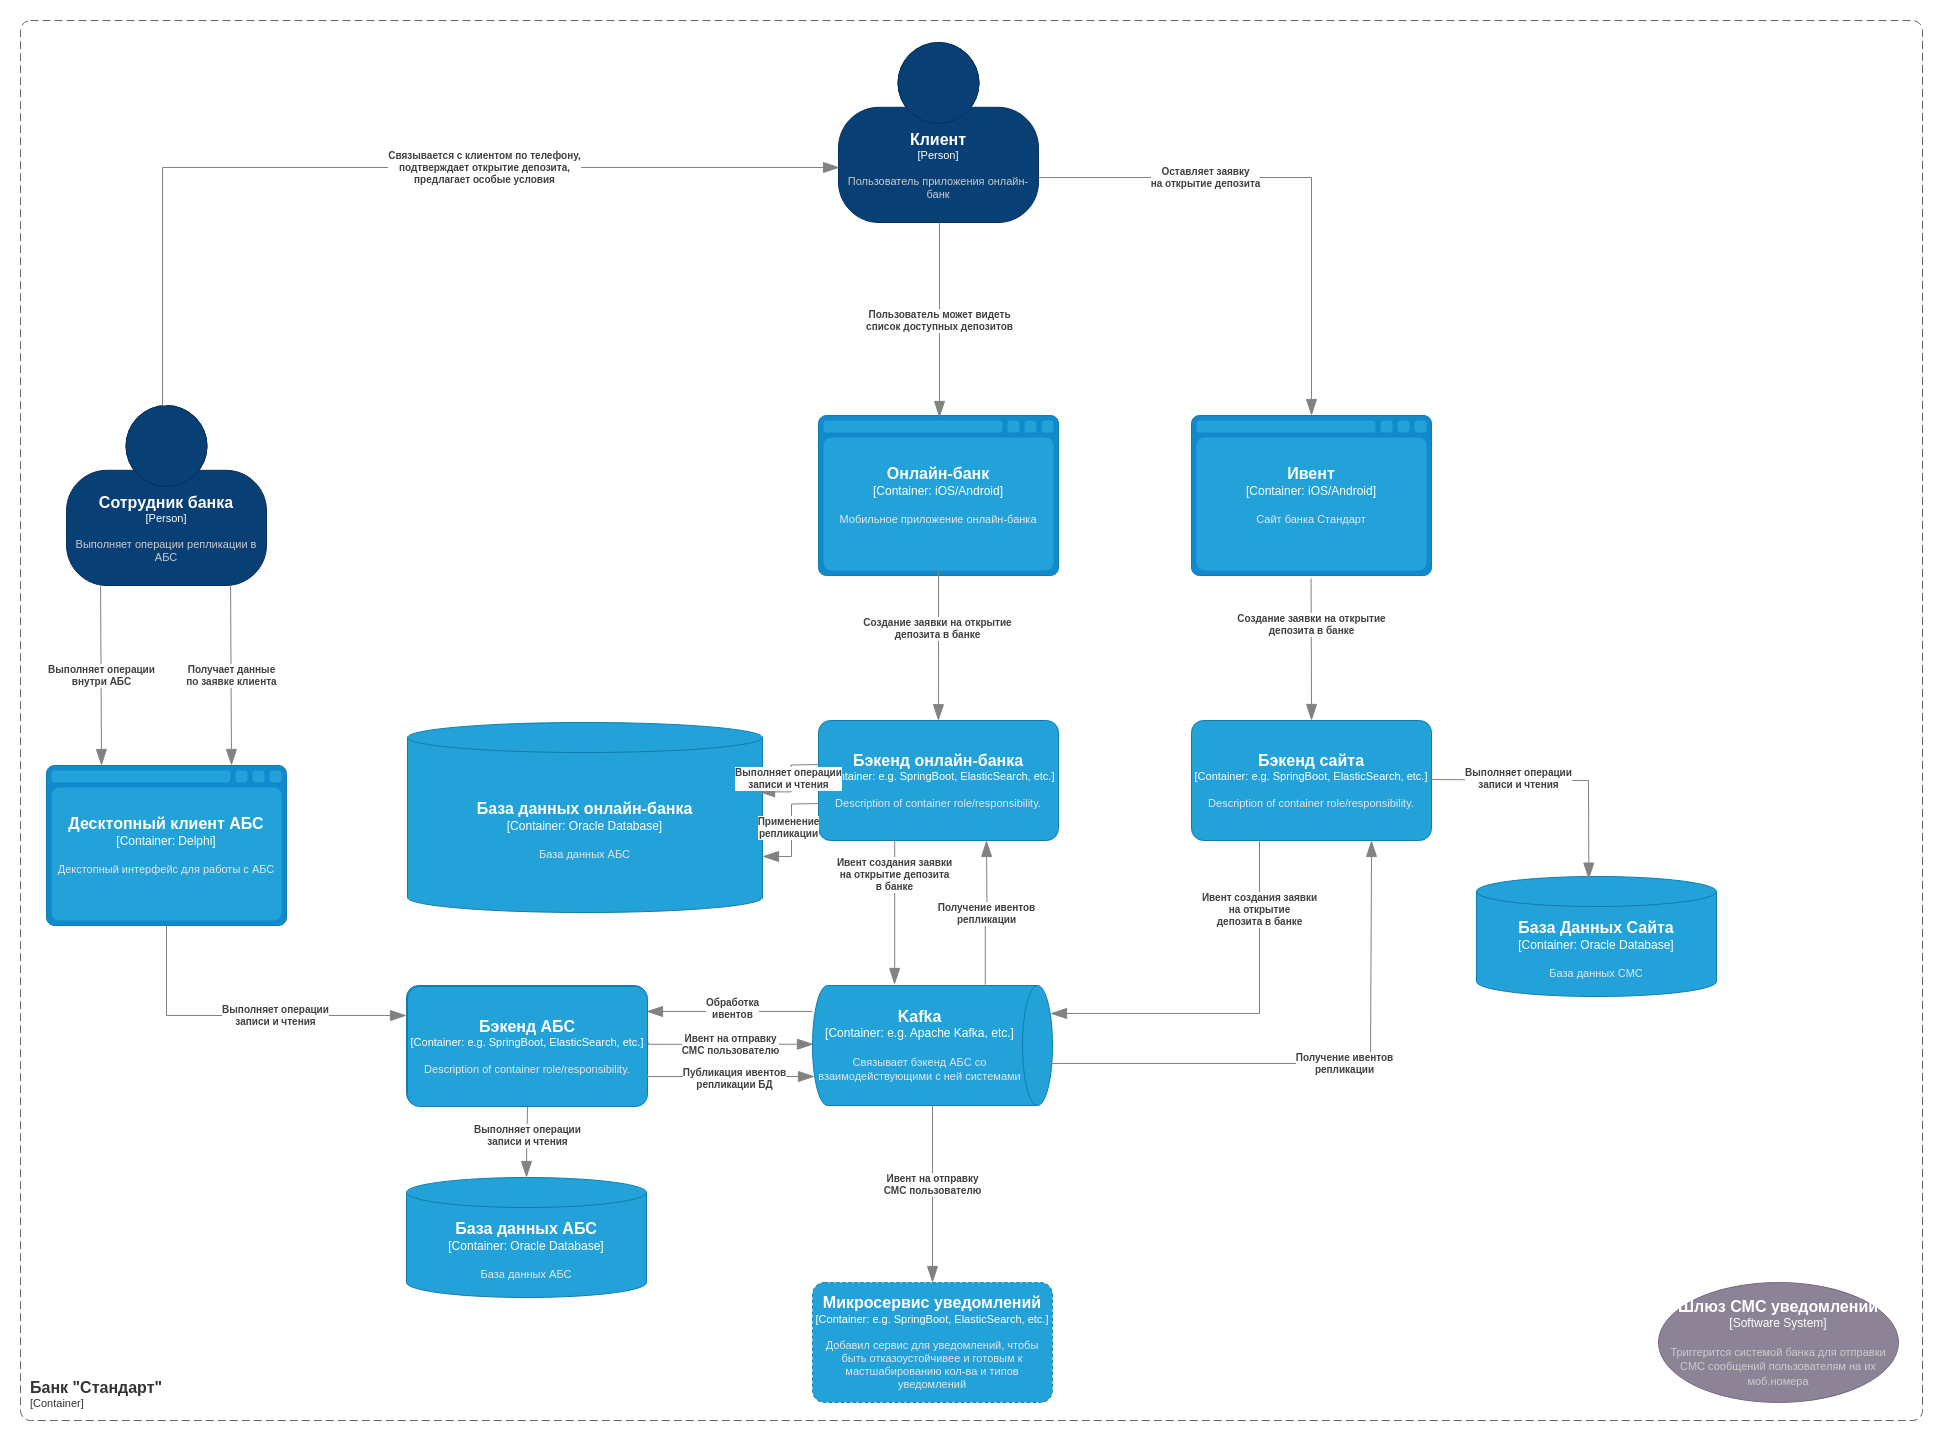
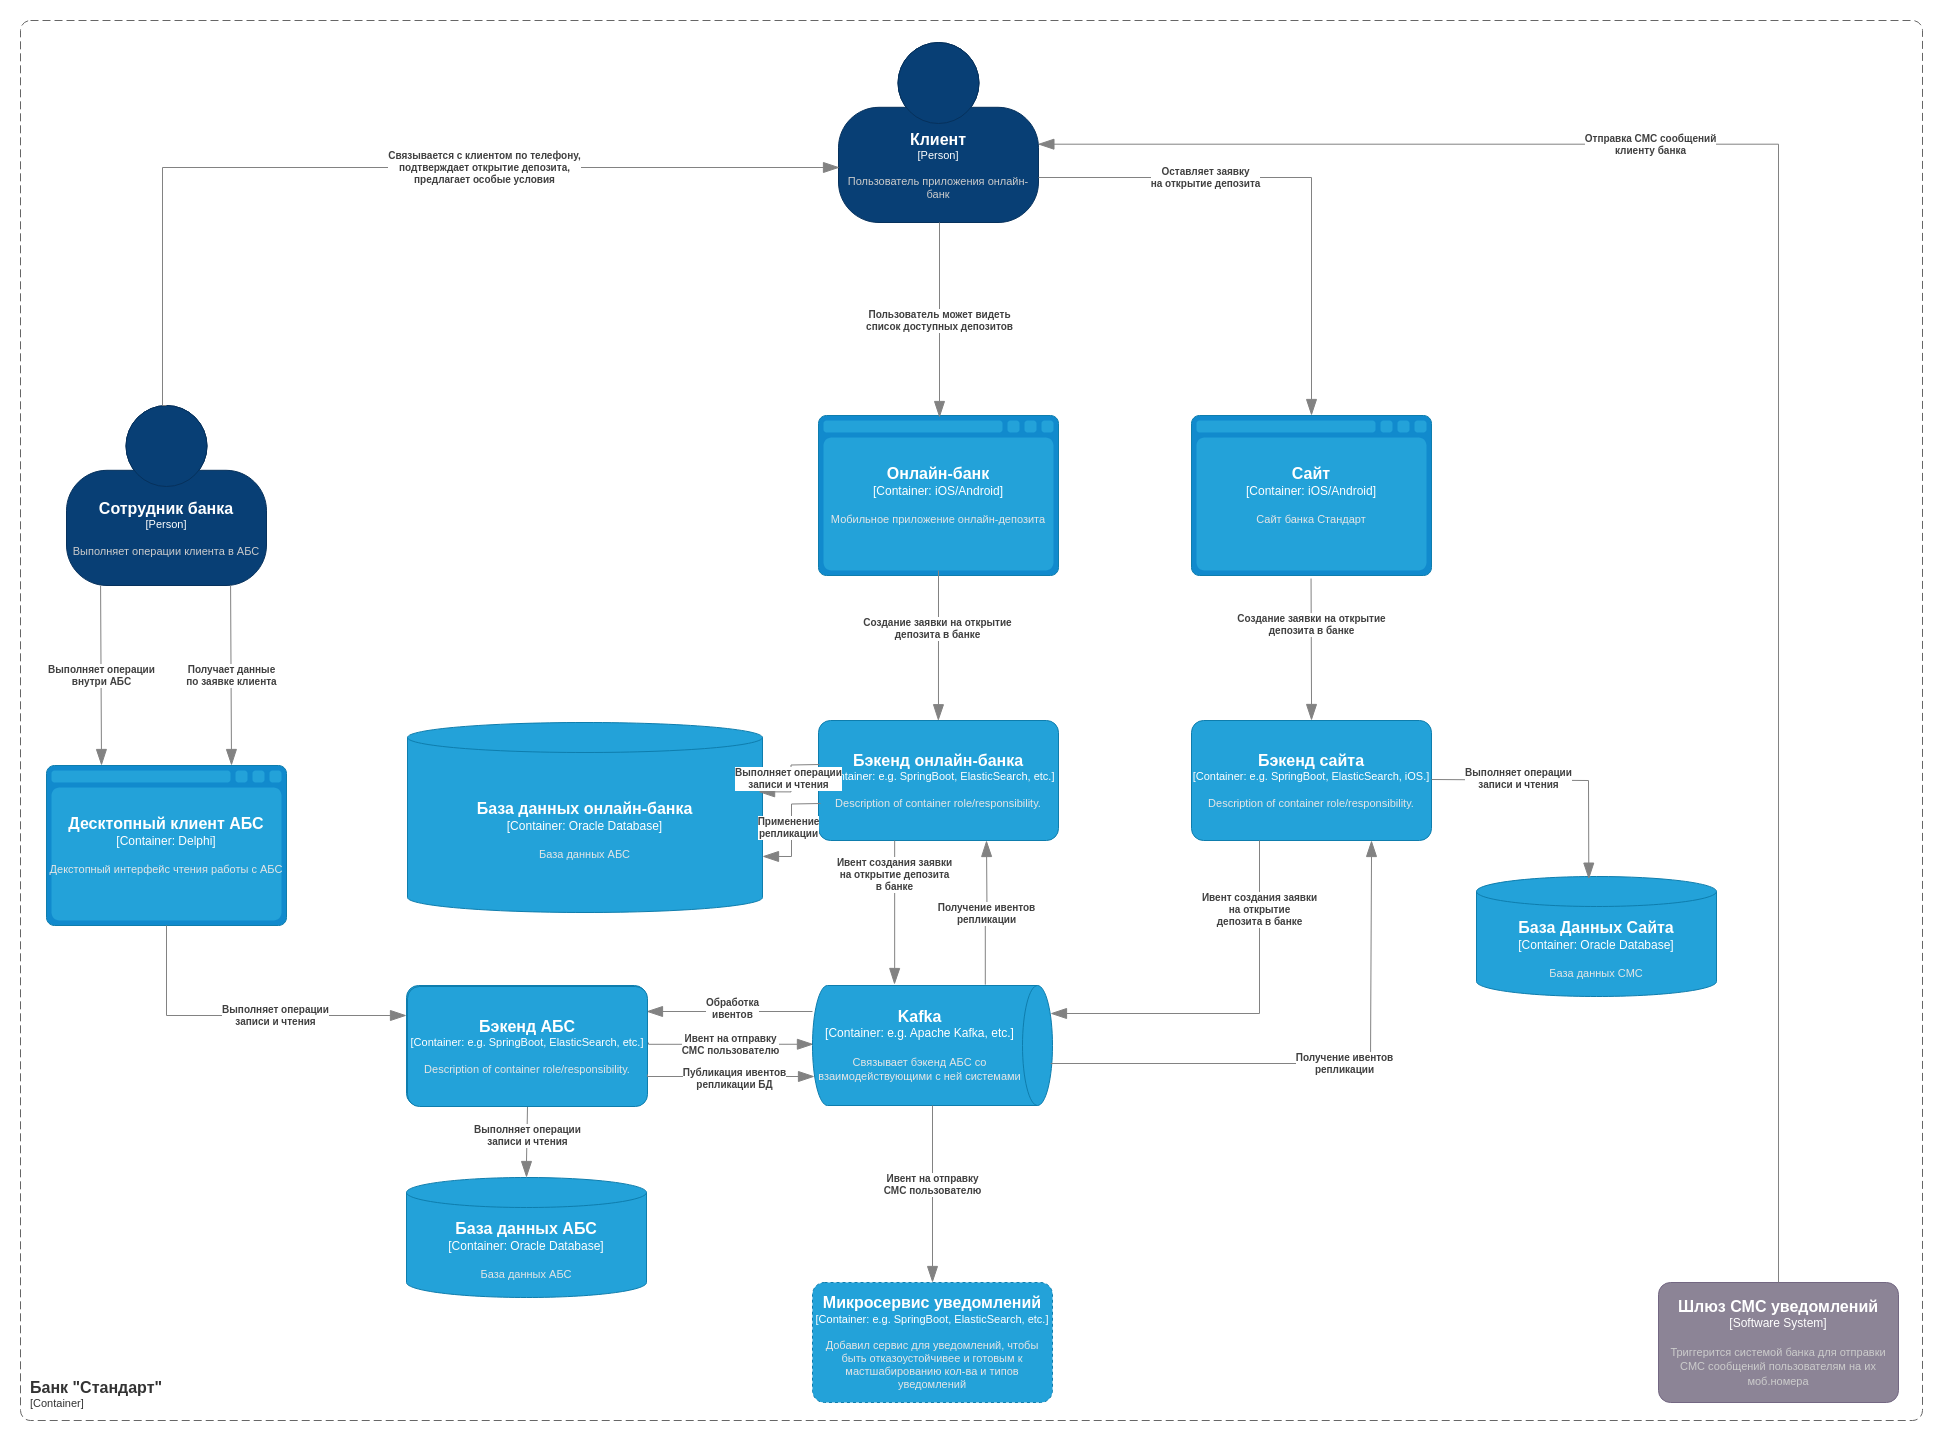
- <mxCell id="5" value="&lt;font style=&quot;font-size: 16px&quot;&gt;&lt;b&gt;Онлайн-банк&lt;/b&gt;&lt;/font&gt;&lt;div&gt;[Container:&amp;nbsp;iOS/Android]&lt;/div&gt;&lt;br&gt;&lt;div&gt;&lt;font style=&quot;font-size: 11px&quot;&gt;&lt;font color=&quot;#E6E6E6&quot;&gt;Мобильное приложение онлайн-банка&lt;/font&gt;&lt;/div&gt;" style="shape=mxgraph.c4.webBrowserContainer2;whiteSpace=wrap;html=1;boundedLbl=1;rounded=0;labelBackgroundColor=none;strokeColor=#118ACD;fillColor=#23A2D9;strokeColor=#118ACD;strokeColor2=#0E7DAD;fontSize=12;fontColor=#ffffff;align=center;metaEdit=1;points=[[0.5,0,0],[1,0.25,0],[1,0.5,0],[1,0.75,0],[0.5,1,0],[0,0.75,0],[0,0.5,0],[0,0.25,0]];resizable=0;" parent="1" vertex="1"><mxGeometry x="818" y="415" width="240" height="160" as="geometry" /></mxCell>
+ <mxCell id="5" value="&lt;font style=&quot;font-size: 16px&quot;&gt;&lt;b&gt;Онлайн-банк&lt;/b&gt;&lt;/font&gt;&lt;div&gt;[Container:&amp;nbsp;iOS/Android]&lt;/div&gt;&lt;br&gt;&lt;div&gt;&lt;font style=&quot;font-size: 11px&quot;&gt;&lt;font color=&quot;#E6E6E6&quot;&gt;Мобильное приложение онлайн-депозита&lt;/font&gt;&lt;/div&gt;" style="shape=mxgraph.c4.webBrowserContainer2;whiteSpace=wrap;html=1;boundedLbl=1;rounded=0;labelBackgroundColor=none;strokeColor=#118ACD;fillColor=#23A2D9;strokeColor=#118ACD;strokeColor2=#0E7DAD;fontSize=12;fontColor=#ffffff;align=center;metaEdit=1;points=[[0.5,0,0],[1,0.25,0],[1,0.5,0],[1,0.75,0],[0.5,1,0],[0,0.75,0],[0,0.5,0],[0,0.25,0]];resizable=0;" parent="1" vertex="1"><mxGeometry x="818" y="415" width="240" height="160" as="geometry" /></mxCell>
- <mxCell id="8" value="&lt;font style=&quot;font-size: 16px&quot;&gt;&lt;b&gt;Ивент&lt;/b&gt;&lt;/font&gt;&lt;div&gt;[Container:&amp;nbsp;iOS/Android]&lt;/div&gt;&lt;br&gt;&lt;div&gt;&lt;font style=&quot;font-size: 11px&quot;&gt;&lt;font color=&quot;#E6E6E6&quot;&gt;Сайт банка Стандарт&lt;/font&gt;&lt;/div&gt;" style="shape=mxgraph.c4.webBrowserContainer2;whiteSpace=wrap;html=1;boundedLbl=1;rounded=0;labelBackgroundColor=none;strokeColor=#118ACD;fillColor=#23A2D9;strokeColor=#118ACD;strokeColor2=#0E7DAD;fontSize=12;fontColor=#ffffff;align=center;metaEdit=1;points=[[0.5,0,0],[1,0.25,0],[1,0.5,0],[1,0.75,0],[0.5,1,0],[0,0.75,0],[0,0.5,0],[0,0.25,0]];resizable=0;" parent="1" vertex="1"><mxGeometry x="1191" y="415" width="240" height="160" as="geometry" /></mxCell>
+ <mxCell id="8" value="&lt;font style=&quot;font-size: 16px&quot;&gt;&lt;b&gt;Сайт&lt;/b&gt;&lt;/font&gt;&lt;div&gt;[Container:&amp;nbsp;iOS/Android]&lt;/div&gt;&lt;br&gt;&lt;div&gt;&lt;font style=&quot;font-size: 11px&quot;&gt;&lt;font color=&quot;#E6E6E6&quot;&gt;Сайт банка Стандарт&lt;/font&gt;&lt;/div&gt;" style="shape=mxgraph.c4.webBrowserContainer2;whiteSpace=wrap;html=1;boundedLbl=1;rounded=0;labelBackgroundColor=none;strokeColor=#118ACD;fillColor=#23A2D9;strokeColor=#118ACD;strokeColor2=#0E7DAD;fontSize=12;fontColor=#ffffff;align=center;metaEdit=1;points=[[0.5,0,0],[1,0.25,0],[1,0.5,0],[1,0.75,0],[0.5,1,0],[0,0.75,0],[0,0.5,0],[0,0.25,0]];resizable=0;" parent="1" vertex="1"><mxGeometry x="1191" y="415" width="240" height="160" as="geometry" /></mxCell>
- <mxCell id="6" value="&lt;font style=&quot;font-size: 16px&quot;&gt;&lt;b&gt;Сотрудник банка&lt;/b&gt;&lt;/font&gt;&lt;div&gt;[Person]&lt;/div&gt;&lt;br&gt;&lt;div&gt;&lt;font style=&quot;font-size: 11px&quot;&gt;&lt;font color=&quot;#cccccc&quot;&gt;Выполняет операции репликации в АБС&lt;/font&gt;&lt;/div&gt;" style="html=1;fontSize=11;dashed=0;whiteSpace=wrap;fillColor=#083F75;strokeColor=#06315C;fontColor=#ffffff;shape=mxgraph.c4.person2;align=center;metaEdit=1;points=[[0.5,0,0],[1,0.5,0],[1,0.75,0],[0.75,1,0],[0.5,1,0],[0.25,1,0],[0,0.75,0],[0,0.5,0]];resizable=0;" parent="1" vertex="1"><mxGeometry x="66" y="405" width="200" height="180" as="geometry" /></mxCell>
+ <mxCell id="6" value="&lt;font style=&quot;font-size: 16px&quot;&gt;&lt;b&gt;Сотрудник банка&lt;/b&gt;&lt;/font&gt;&lt;div&gt;[Person]&lt;/div&gt;&lt;br&gt;&lt;div&gt;&lt;font style=&quot;font-size: 11px&quot;&gt;&lt;font color=&quot;#cccccc&quot;&gt;Выполняет операции клиента в АБС&lt;/font&gt;&lt;/div&gt;" style="html=1;fontSize=11;dashed=0;whiteSpace=wrap;fillColor=#083F75;strokeColor=#06315C;fontColor=#ffffff;shape=mxgraph.c4.person2;align=center;metaEdit=1;points=[[0.5,0,0],[1,0.5,0],[1,0.75,0],[0.75,1,0],[0.5,1,0],[0.25,1,0],[0,0.75,0],[0,0.5,0]];resizable=0;" parent="1" vertex="1"><mxGeometry x="66" y="405" width="200" height="180" as="geometry" /></mxCell>
+ <mxCell id="14" value="&lt;div style=&quot;text-align: left&quot;&gt;&lt;div style=&quot;text-align: center&quot;&gt;&lt;b&gt;Отправка СМС сообщений&#10;клиенту банка&lt;/b&gt;&lt;/div&gt;" style="endArrow=blockThin;html=1;fontSize=10;fontColor=#404040;strokeWidth=1;endFill=1;strokeColor=#828282;elbow=vertical;metaEdit=1;endSize=14;startSize=14;jumpStyle=arc;jumpSize=16;rounded=0;edgeStyle=orthogonalEdgeStyle;exitX=0.5;exitY=0;exitDx=0;exitDy=0;exitPerimeter=0;entryX=0.997;entryY=0.565;entryDx=0;entryDy=0;entryPerimeter=0;" parent="1" source="9" target="7" edge="1"><mxGeometry x="0.348" width="240" relative="1" as="geometry"><mxPoint x="1346" y="865" as="sourcePoint" /><mxPoint x="1658" y="430" as="targetPoint" /><mxPoint as="offset" /></mxGeometry></mxCell>
- <mxCell id="26" value="&lt;font style=&quot;font-size: 16px&quot;&gt;&lt;b&gt;Бэкенд сайта&lt;/b&gt;&lt;/font&gt;&lt;div&gt;[Container: e.g. SpringBoot, ElasticSearch, etc.]&lt;/div&gt;&lt;br&gt;&lt;div&gt;&lt;font style=&quot;font-size: 11px&quot;&gt;&lt;font color=&quot;#E6E6E6&quot;&gt;Description of container role/responsibility.&lt;/font&gt;&lt;/div&gt;" style="rounded=1;whiteSpace=wrap;html=1;fontSize=11;labelBackgroundColor=none;fillColor=#23A2D9;fontColor=#ffffff;align=center;arcSize=10;strokeColor=#0E7DAD;metaEdit=1;resizable=0;points=[[0.25,0,0],[0.5,0,0],[0.75,0,0],[1,0.25,0],[1,0.5,0],[1,0.75,0],[0.75,1,0],[0.5,1,0],[0.25,1,0],[0,0.75,0],[0,0.5,0],[0,0.25,0]];" vertex="1" parent="1"><mxGeometry x="1191" y="720" width="240" height="120" as="geometry" /></mxCell>
+ <mxCell id="26" value="&lt;font style=&quot;font-size: 16px&quot;&gt;&lt;b&gt;Бэкенд сайта&lt;/b&gt;&lt;/font&gt;&lt;div&gt;[Container: e.g. SpringBoot, ElasticSearch, iOS.]&lt;/div&gt;&lt;br&gt;&lt;div&gt;&lt;font style=&quot;font-size: 11px&quot;&gt;&lt;font color=&quot;#E6E6E6&quot;&gt;Description of container role/responsibility.&lt;/font&gt;&lt;/div&gt;" style="rounded=1;whiteSpace=wrap;html=1;fontSize=11;labelBackgroundColor=none;fillColor=#23A2D9;fontColor=#ffffff;align=center;arcSize=10;strokeColor=#0E7DAD;metaEdit=1;resizable=0;points=[[0.25,0,0],[0.5,0,0],[0.75,0,0],[1,0.25,0],[1,0.5,0],[1,0.75,0],[0.75,1,0],[0.5,1,0],[0.25,1,0],[0,0.75,0],[0,0.5,0],[0,0.25,0]];" vertex="1" parent="1"><mxGeometry x="1191" y="720" width="240" height="120" as="geometry" /></mxCell>
- <mxCell id="2" value="&lt;font style=&quot;font-size: 16px&quot;&gt;&lt;b&gt;Десктопный клиент АБС&lt;/b&gt;&lt;/font&gt;&lt;div&gt;[Container:&amp;nbsp;Delphi]&lt;/div&gt;&lt;br&gt;&lt;div&gt;&lt;font style=&quot;font-size: 11px&quot;&gt;&lt;font color=&quot;#E6E6E6&quot;&gt;Декстопный интерфейс для работы с АБС&lt;/font&gt;&lt;/div&gt;" style="shape=mxgraph.c4.webBrowserContainer2;whiteSpace=wrap;html=1;boundedLbl=1;rounded=0;labelBackgroundColor=none;strokeColor=#118ACD;fillColor=#23A2D9;strokeColor=#118ACD;strokeColor2=#0E7DAD;fontSize=12;fontColor=#ffffff;align=center;metaEdit=1;points=[[0.5,0,0],[1,0.25,0],[1,0.5,0],[1,0.75,0],[0.5,1,0],[0,0.75,0],[0,0.5,0],[0,0.25,0]];resizable=0;" parent="1" vertex="1"><mxGeometry x="46" y="765" width="240" height="160" as="geometry" /></mxCell>
+ <mxCell id="2" value="&lt;font style=&quot;font-size: 16px&quot;&gt;&lt;b&gt;Десктопный клиент АБС&lt;/b&gt;&lt;/font&gt;&lt;div&gt;[Container:&amp;nbsp;Delphi]&lt;/div&gt;&lt;br&gt;&lt;div&gt;&lt;font style=&quot;font-size: 11px&quot;&gt;&lt;font color=&quot;#E6E6E6&quot;&gt;Декстопный интерфейс чтения работы с АБС&lt;/font&gt;&lt;/div&gt;" style="shape=mxgraph.c4.webBrowserContainer2;whiteSpace=wrap;html=1;boundedLbl=1;rounded=0;labelBackgroundColor=none;strokeColor=#118ACD;fillColor=#23A2D9;strokeColor=#118ACD;strokeColor2=#0E7DAD;fontSize=12;fontColor=#ffffff;align=center;metaEdit=1;points=[[0.5,0,0],[1,0.25,0],[1,0.5,0],[1,0.75,0],[0.5,1,0],[0,0.75,0],[0,0.5,0],[0,0.25,0]];resizable=0;" parent="1" vertex="1"><mxGeometry x="46" y="765" width="240" height="160" as="geometry" /></mxCell>
- <mxCell id="9" value="&lt;font style=&quot;font-size: 16px&quot;&gt;&lt;b&gt;Шлюз СМС уведомлений&lt;/b&gt;&lt;/font&gt;&lt;div&gt;[Software System]&lt;/div&gt;&lt;br&gt;&lt;div&gt;&lt;font style=&quot;font-size: 11px&quot;&gt;&lt;font color=&quot;#cccccc&quot;&gt;Триггерится системой банка для отправки СМС сообщений пользователям на их моб.номера&lt;/font&gt;&lt;/div&gt;" style="ellipse;whiteSpace=wrap;html=1;labelBackgroundColor=none;fillColor=#8C8496;fontColor=#ffffff;align=center;arcSize=10;strokeColor=#736782;metaEdit=1;resizable=0;points=[[0.25,0,0],[0.5,0,0],[0.75,0,0],[1,0.25,0],[1,0.5,0],[1,0.75,0],[0.75,1,0],[0.5,1,0],[0.25,1,0],[0,0.75,0],[0,0.5,0],[0,0.25,0]];" parent="1" vertex="1"><mxGeometry x="1658" y="1282" width="240" height="120" as="geometry" /></mxCell>
+ <mxCell id="9" value="&lt;font style=&quot;font-size: 16px&quot;&gt;&lt;b&gt;Шлюз СМС уведомлений&lt;/b&gt;&lt;/font&gt;&lt;div&gt;[Software System]&lt;/div&gt;&lt;br&gt;&lt;div&gt;&lt;font style=&quot;font-size: 11px&quot;&gt;&lt;font color=&quot;#cccccc&quot;&gt;Триггерится системой банка для отправки СМС сообщений пользователям на их моб.номера&lt;/font&gt;&lt;/div&gt;" style="rounded=1;whiteSpace=wrap;html=1;labelBackgroundColor=none;fillColor=#8C8496;fontColor=#ffffff;align=center;arcSize=10;strokeColor=#736782;metaEdit=1;resizable=0;points=[[0.25,0,0],[0.5,0,0],[0.75,0,0],[1,0.25,0],[1,0.5,0],[1,0.75,0],[0.75,1,0],[0.5,1,0],[0.25,1,0],[0,0.75,0],[0,0.5,0],[0,0.25,0]];" parent="1" vertex="1"><mxGeometry x="1658" y="1282" width="240" height="120" as="geometry" /></mxCell>
